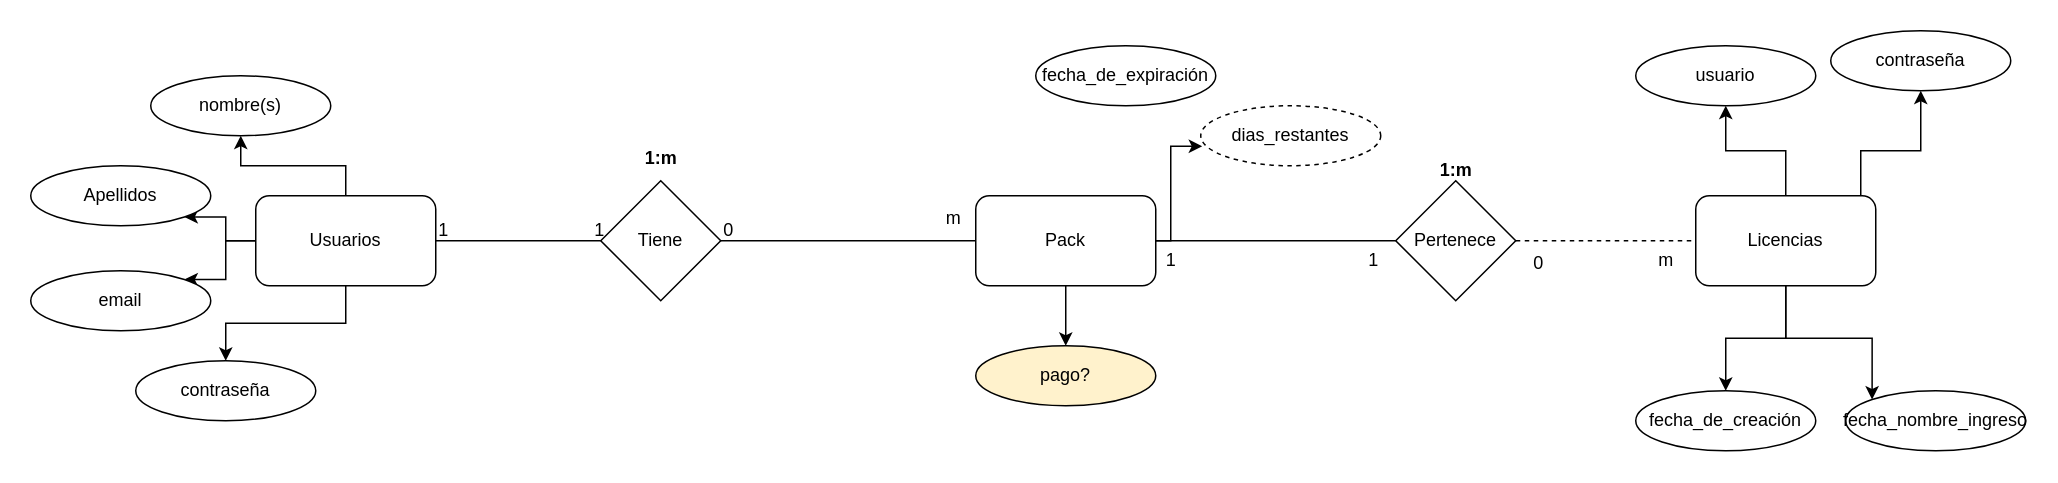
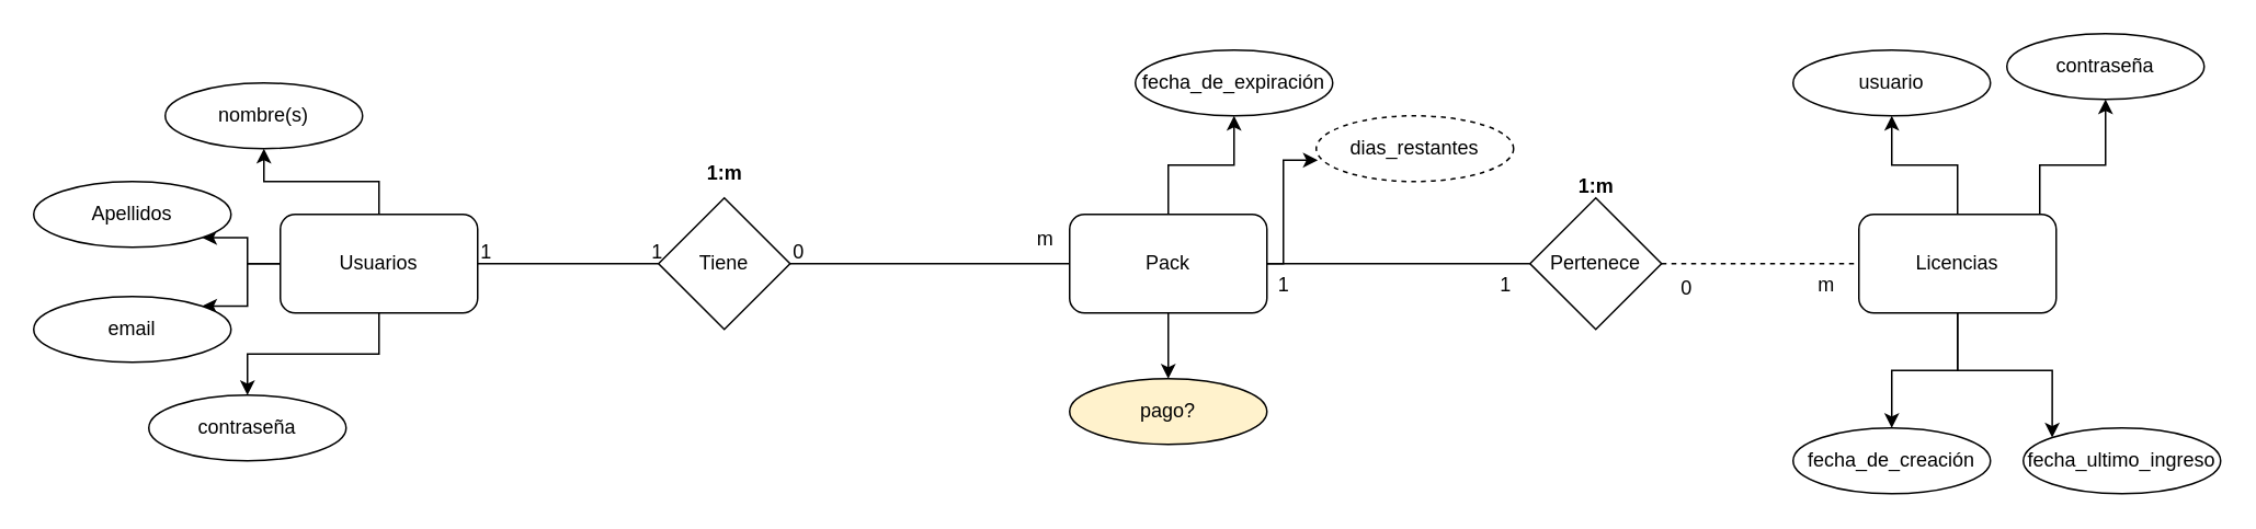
+ <mxCell id="29" style="edgeStyle=orthogonalEdgeStyle;rounded=0;orthogonalLoop=1;jettySize=auto;html=1;entryX=0.5;entryY=1;entryDx=0;entryDy=0;" edge="1" parent="1" source="33" target="19"><mxGeometry relative="1" as="geometry" /></mxCell>
- <mxCell id="21" value="fecha_nombre_ingreso" style="ellipse;whiteSpace=wrap;html=1;" parent="1" vertex="1"><mxGeometry x="1230" y="260" width="120" height="40" as="geometry" /></mxCell>
+ <mxCell id="21" value="fecha_ultimo_ingreso" style="ellipse;whiteSpace=wrap;html=1;" parent="1" vertex="1"><mxGeometry x="1230" y="260" width="120" height="40" as="geometry" /></mxCell>
